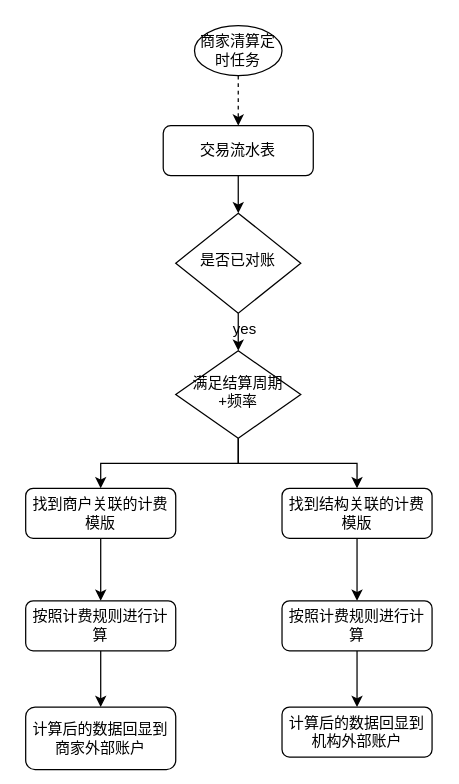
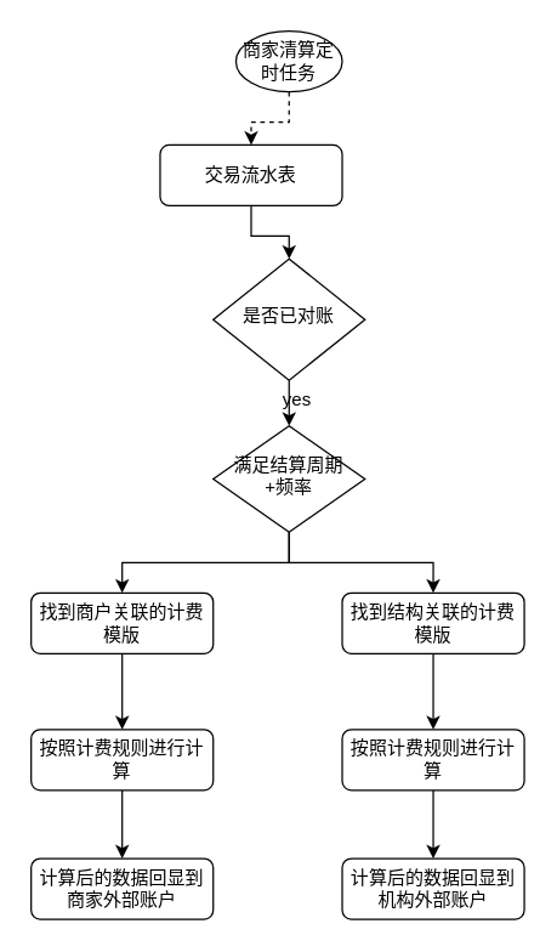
- <mxCell id="3" value="交易流水表" style="rounded=1;whiteSpace=wrap;html=1;fontSize=12;glass=0;strokeWidth=1;shadow=0;" parent="1" vertex="1"><mxGeometry x="130" y="100" width="120" height="40" as="geometry" /></mxCell>
+ <mxCell id="3" value="交易流水表" style="rounded=1;whiteSpace=wrap;html=1;fontSize=12;glass=0;strokeWidth=1;shadow=0;" parent="1" vertex="1"><mxGeometry x="105" y="95" width="120" height="40" as="geometry" /></mxCell>
- <mxCell id="21" value="计算后的数据回显到商家外部账户" style="rounded=1;whiteSpace=wrap;html=1;fontSize=12;glass=0;strokeWidth=1;shadow=0;" vertex="1" parent="1"><mxGeometry x="20" y="565" width="120" height="50" as="geometry" /></mxCell>
+ <mxCell id="21" value="计算后的数据回显到商家外部账户" style="rounded=1;whiteSpace=wrap;html=1;fontSize=12;glass=0;strokeWidth=1;shadow=0;" vertex="1" parent="1"><mxGeometry x="20" y="565" width="120" height="40" as="geometry" /></mxCell>
